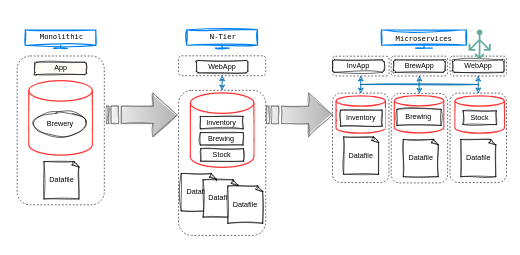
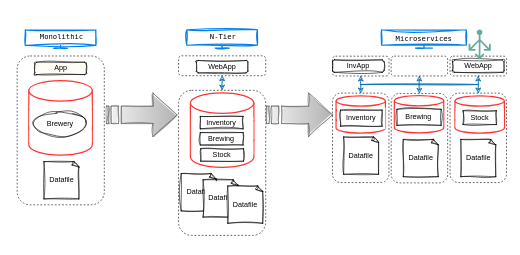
- <mxCell id="32" value="BrewApp" style="rounded=1;whiteSpace=wrap;html=1;sketch=1;curveFitting=1;jiggle=2;strokeColor=#000000;" vertex="1" parent="2"><mxGeometry x="631.763" y="78.995" width="85.881" height="20.72" as="geometry" /></mxCell>
